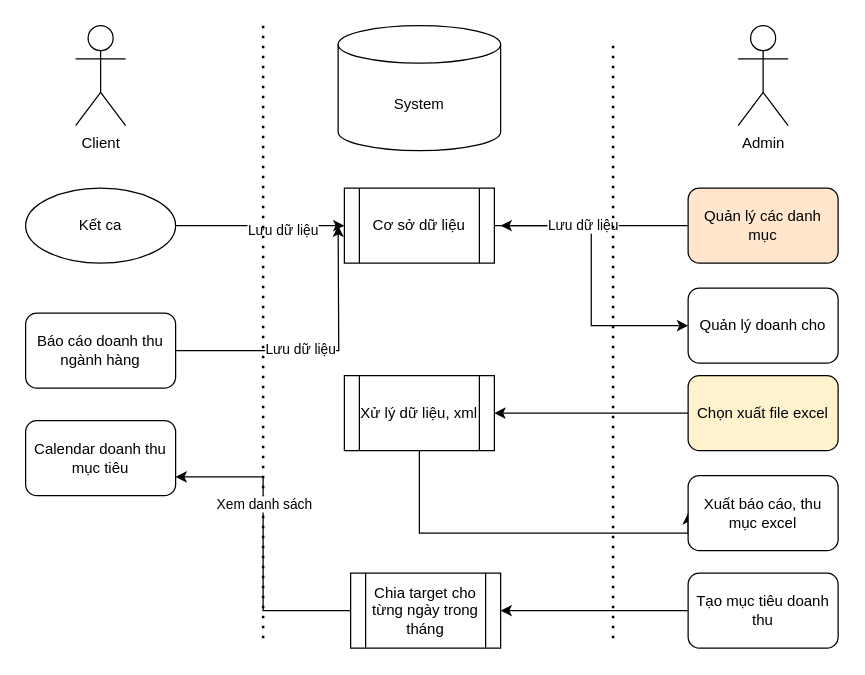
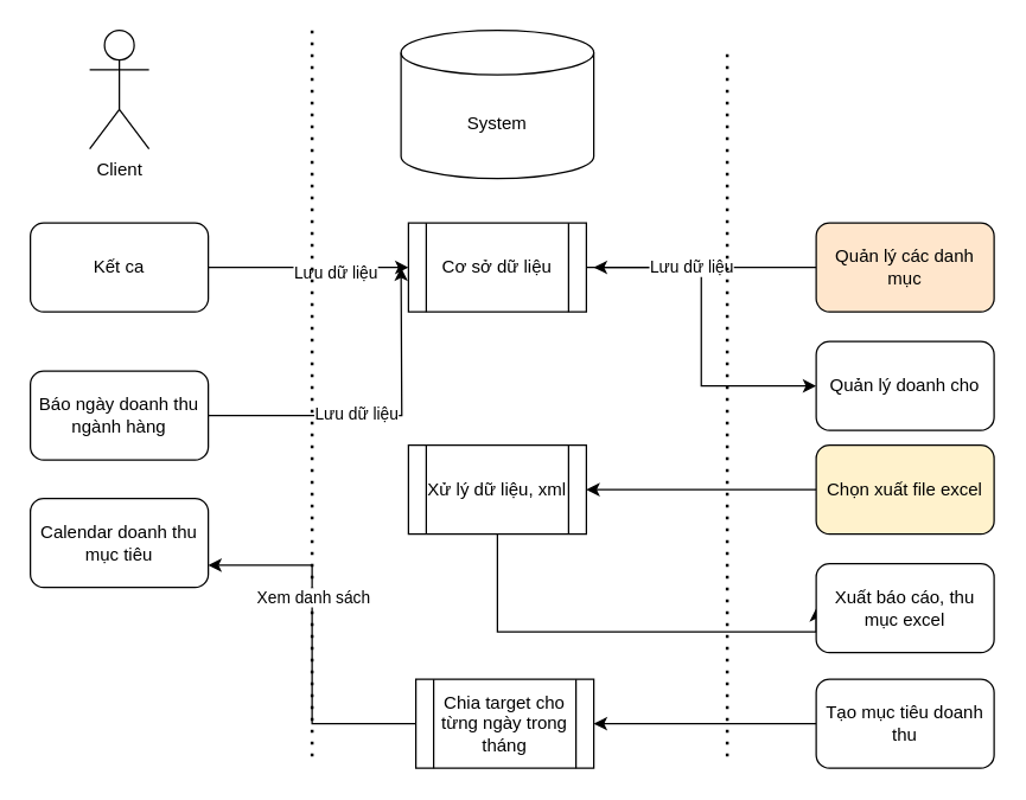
- <mxCell id="4" value="Admin" style="shape=umlActor;verticalLabelPosition=bottom;verticalAlign=top;html=1;outlineConnect=0;" vertex="1" parent="1"><mxGeometry x="590" y="20" width="40" height="80" as="geometry" /></mxCell>
- <mxCell id="7" value="Kết ca" style="ellipse;whiteSpace=wrap;html=1;" vertex="1" parent="1"><mxGeometry x="20" y="150" width="120" height="60" as="geometry" /></mxCell>
+ <mxCell id="7" value="Kết ca" style="rounded=1;whiteSpace=wrap;html=1;" vertex="1" parent="1"><mxGeometry x="20" y="150" width="120" height="60" as="geometry" /></mxCell>
- <mxCell id="10" value="Báo cáo doanh thu ngành hàng" style="rounded=1;whiteSpace=wrap;html=1;" vertex="1" parent="1"><mxGeometry x="20" y="250" width="120" height="60" as="geometry" /></mxCell>
+ <mxCell id="10" value="Báo ngày doanh thu ngành hàng" style="rounded=1;whiteSpace=wrap;html=1;" vertex="1" parent="1"><mxGeometry x="20" y="250" width="120" height="60" as="geometry" /></mxCell>
